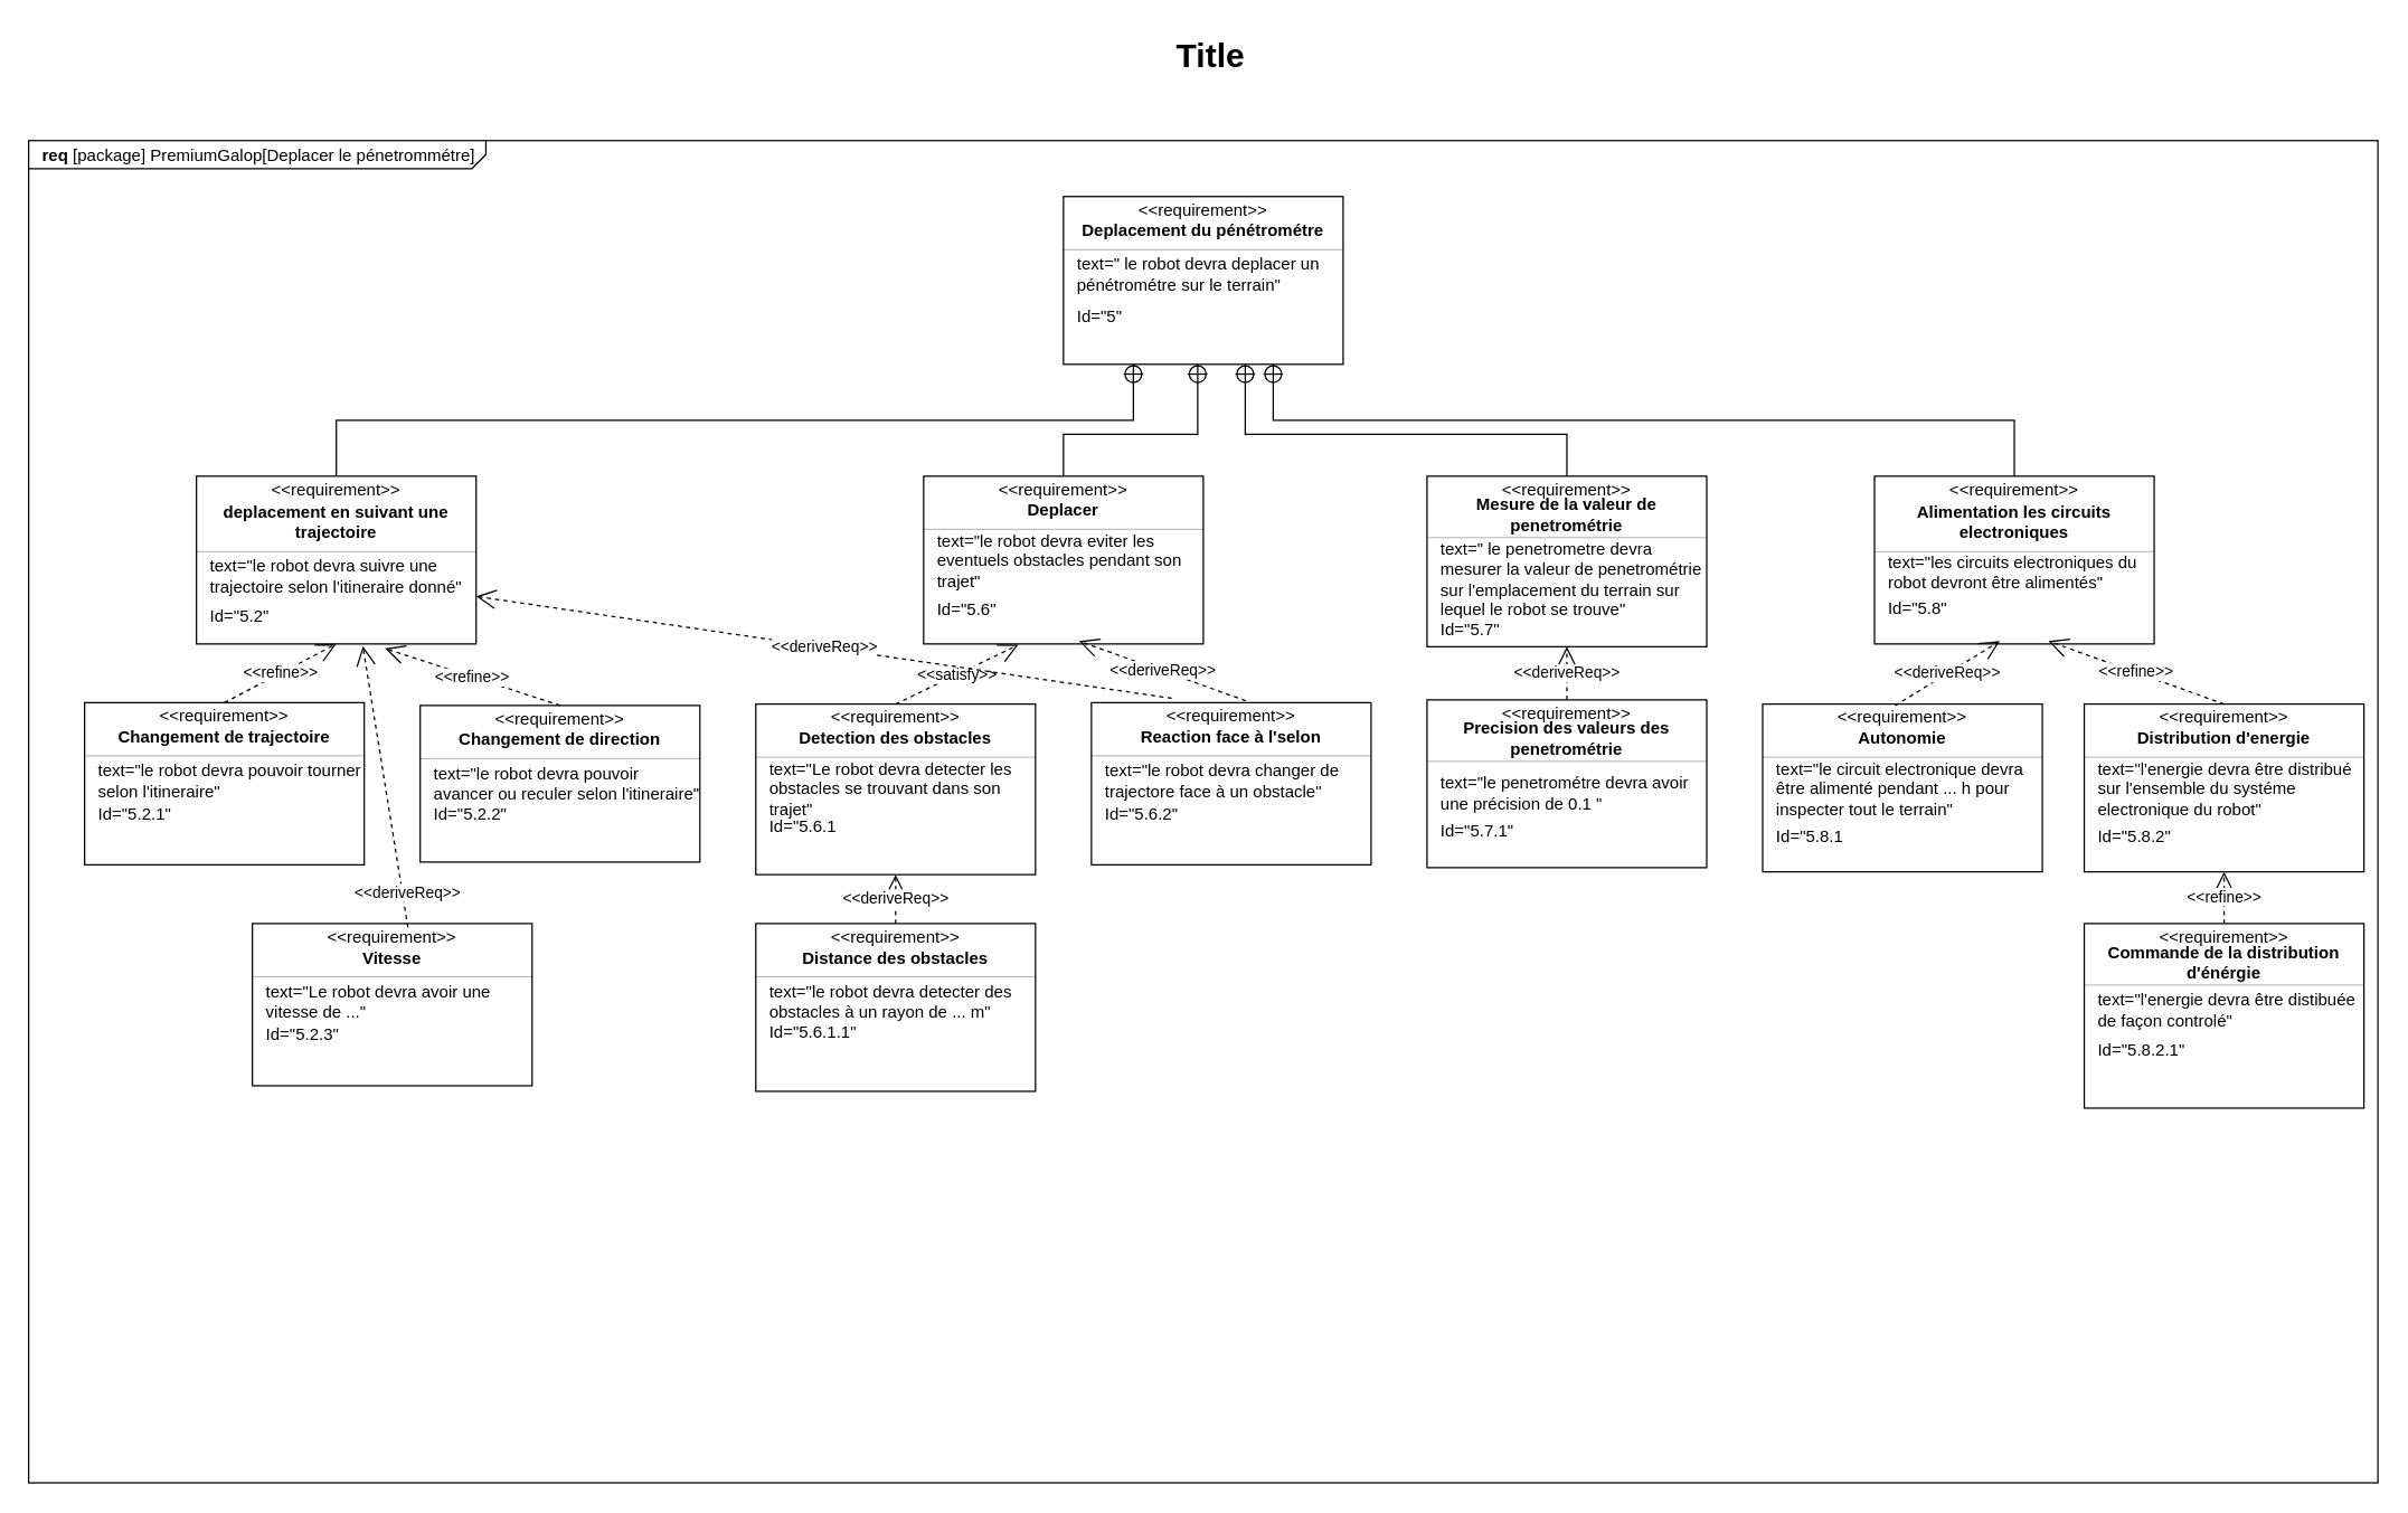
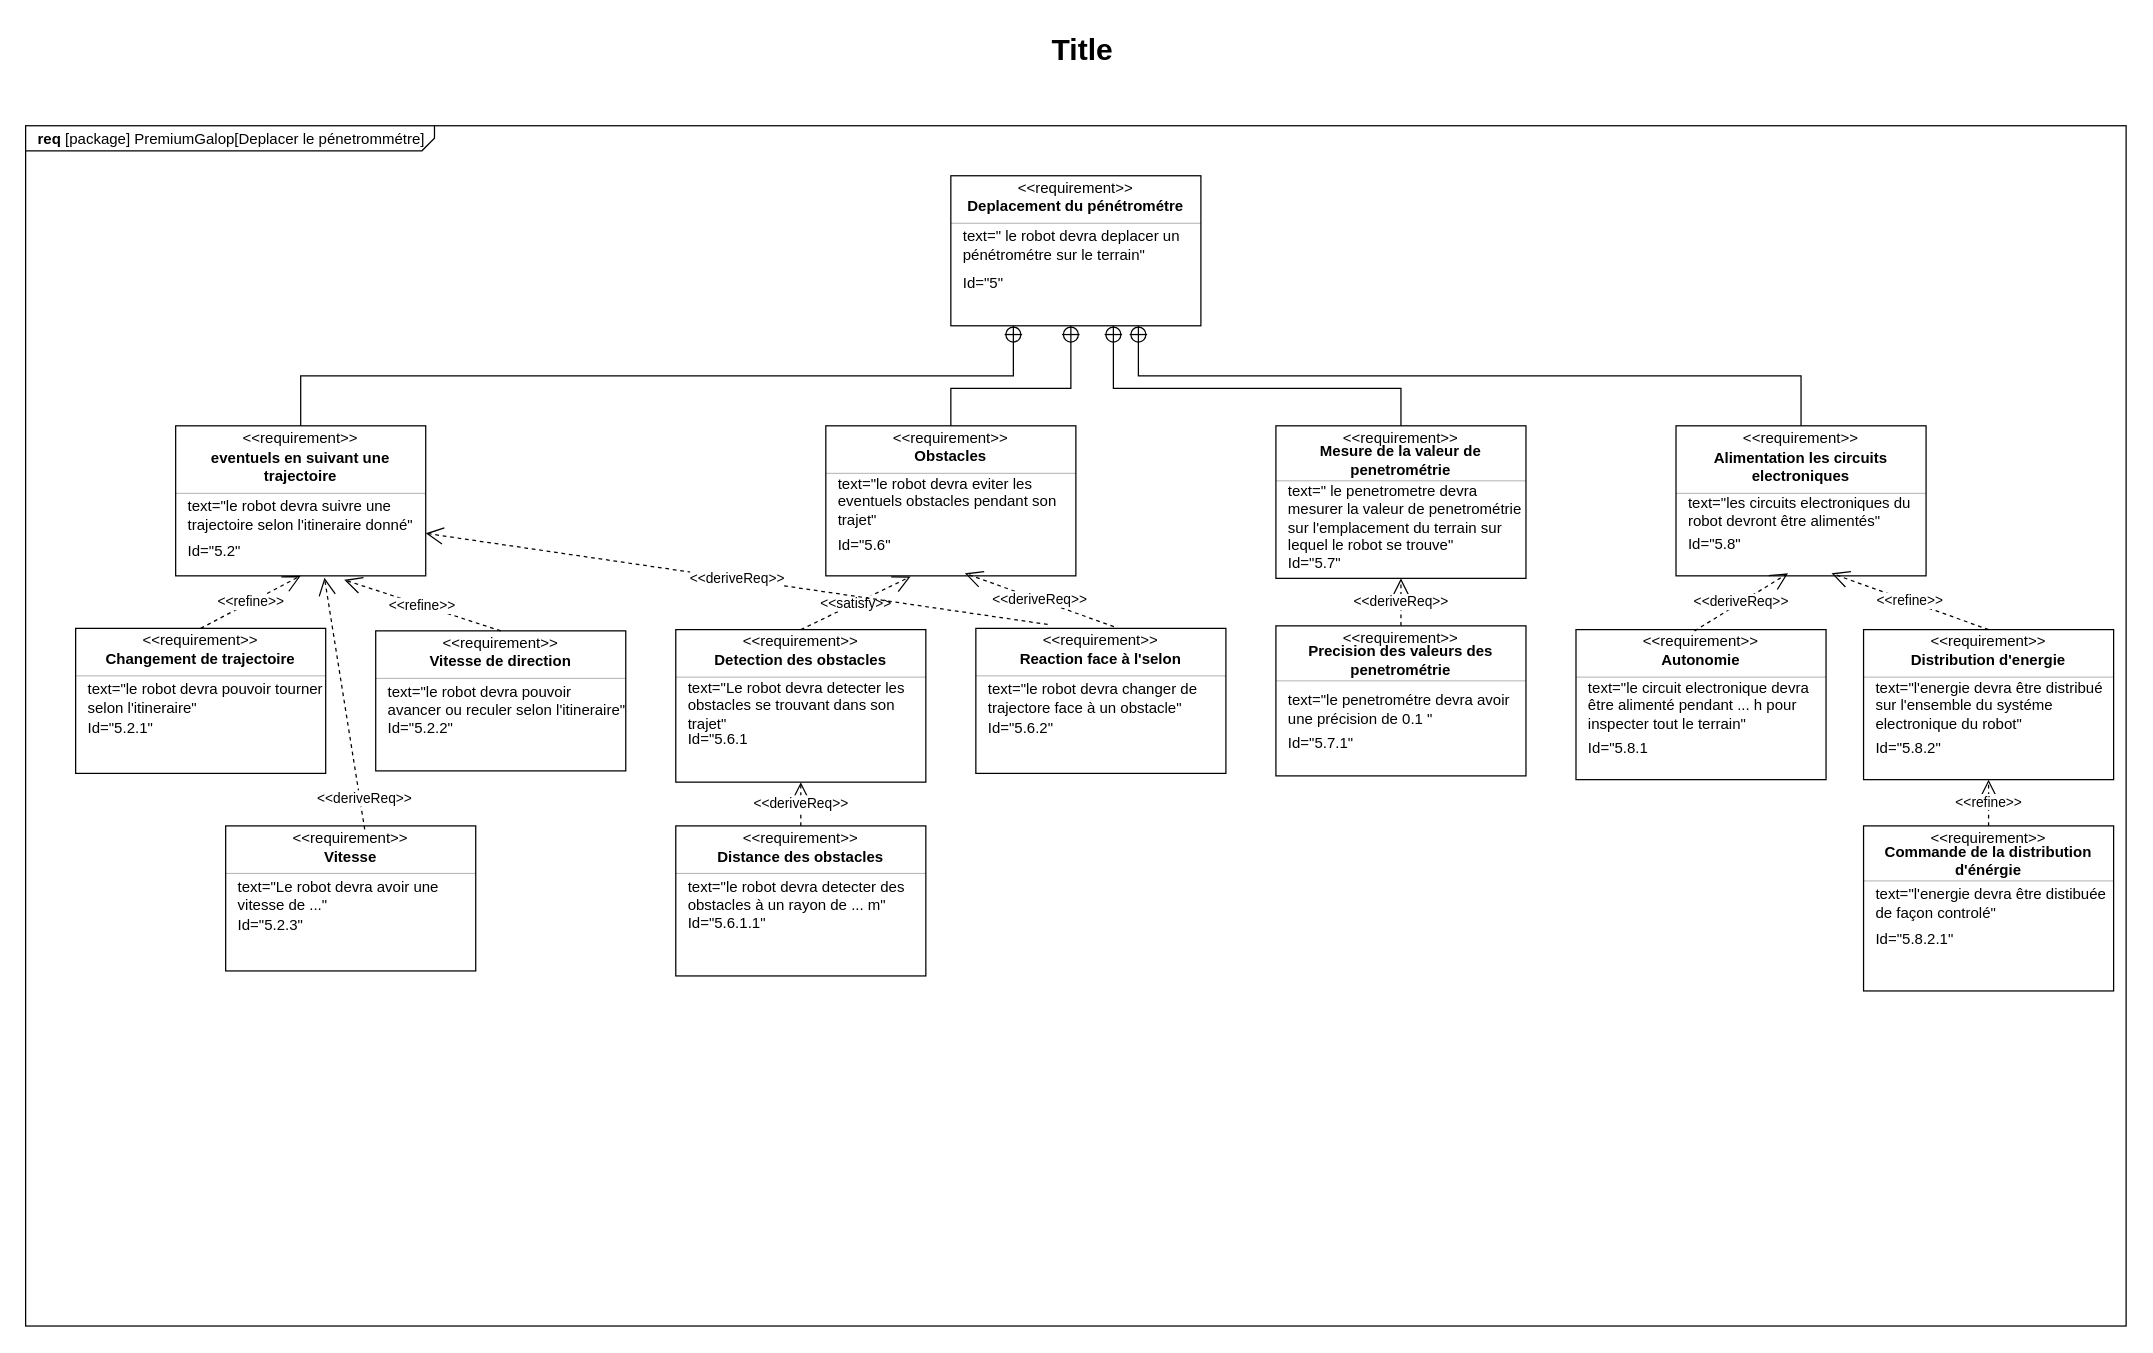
- <mxCell id="20" value="Deplacer" style="html=1;align=center;spacing=0;verticalAlign=middle;strokeColor=none;fillColor=none;whiteSpace=wrap;fontStyle=1" parent="18" vertex="1"><mxGeometry y="16" width="200" height="18" as="geometry" /></mxCell>
+ <mxCell id="20" value="Obstacles" style="html=1;align=center;spacing=0;verticalAlign=middle;strokeColor=none;fillColor=none;whiteSpace=wrap;fontStyle=1" parent="18" vertex="1"><mxGeometry y="16" width="200" height="18" as="geometry" /></mxCell>
- <mxCell id="13" value="deplacement en suivant une trajectoire" style="html=1;align=center;spacing=0;verticalAlign=middle;strokeColor=none;fillColor=none;whiteSpace=wrap;fontStyle=1" parent="11" vertex="1"><mxGeometry y="16" width="200" height="34" as="geometry" /></mxCell>
+ <mxCell id="13" value="eventuels en suivant une trajectoire" style="html=1;align=center;spacing=0;verticalAlign=middle;strokeColor=none;fillColor=none;whiteSpace=wrap;fontStyle=1" parent="11" vertex="1"><mxGeometry y="16" width="200" height="34" as="geometry" /></mxCell>
- <mxCell id="70" value="Changement de direction" style="html=1;align=center;spacing=0;verticalAlign=middle;strokeColor=none;fillColor=none;whiteSpace=wrap;fontStyle=1" parent="68" vertex="1"><mxGeometry y="16" width="200" height="18" as="geometry" /></mxCell>
+ <mxCell id="70" value="Vitesse de direction" style="html=1;align=center;spacing=0;verticalAlign=middle;strokeColor=none;fillColor=none;whiteSpace=wrap;fontStyle=1" parent="68" vertex="1"><mxGeometry y="16" width="200" height="18" as="geometry" /></mxCell>
